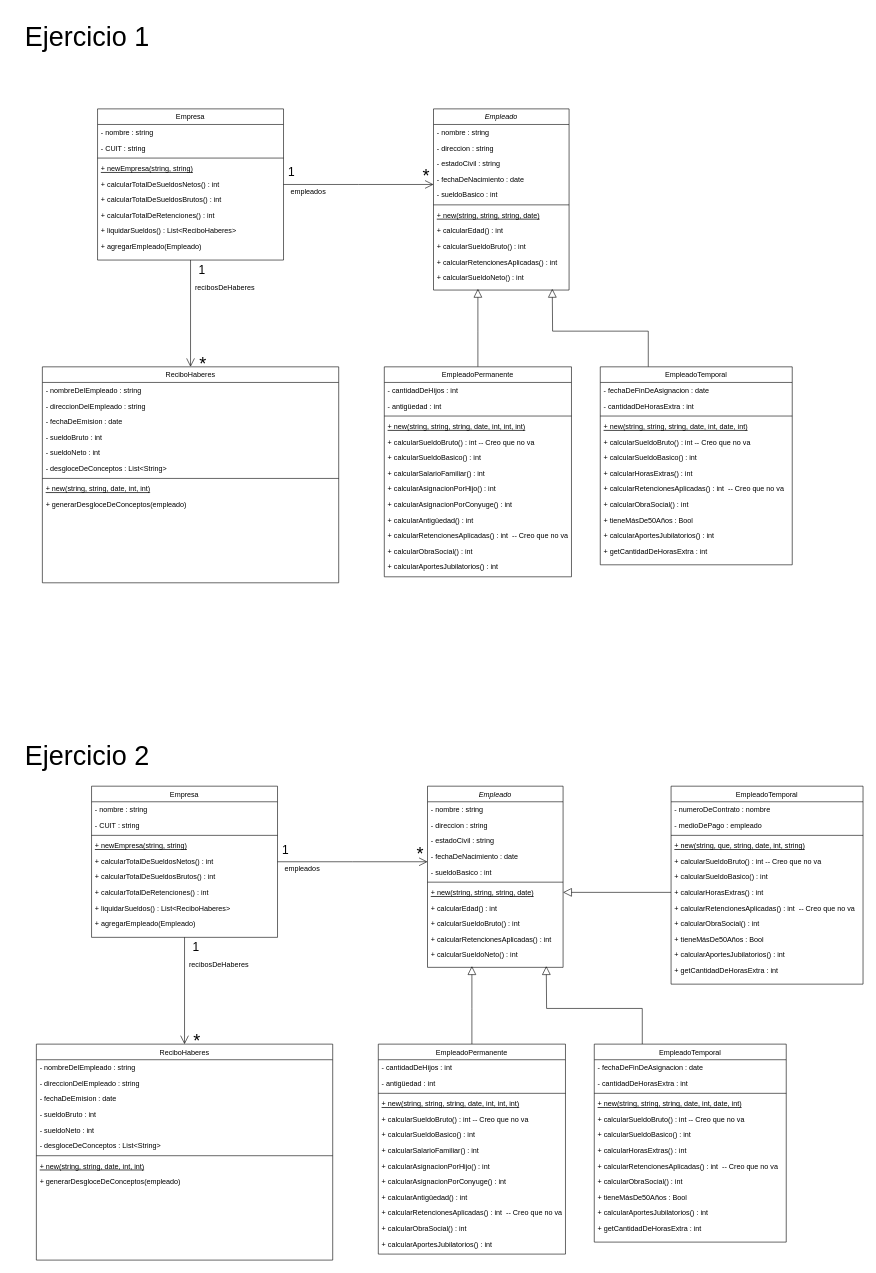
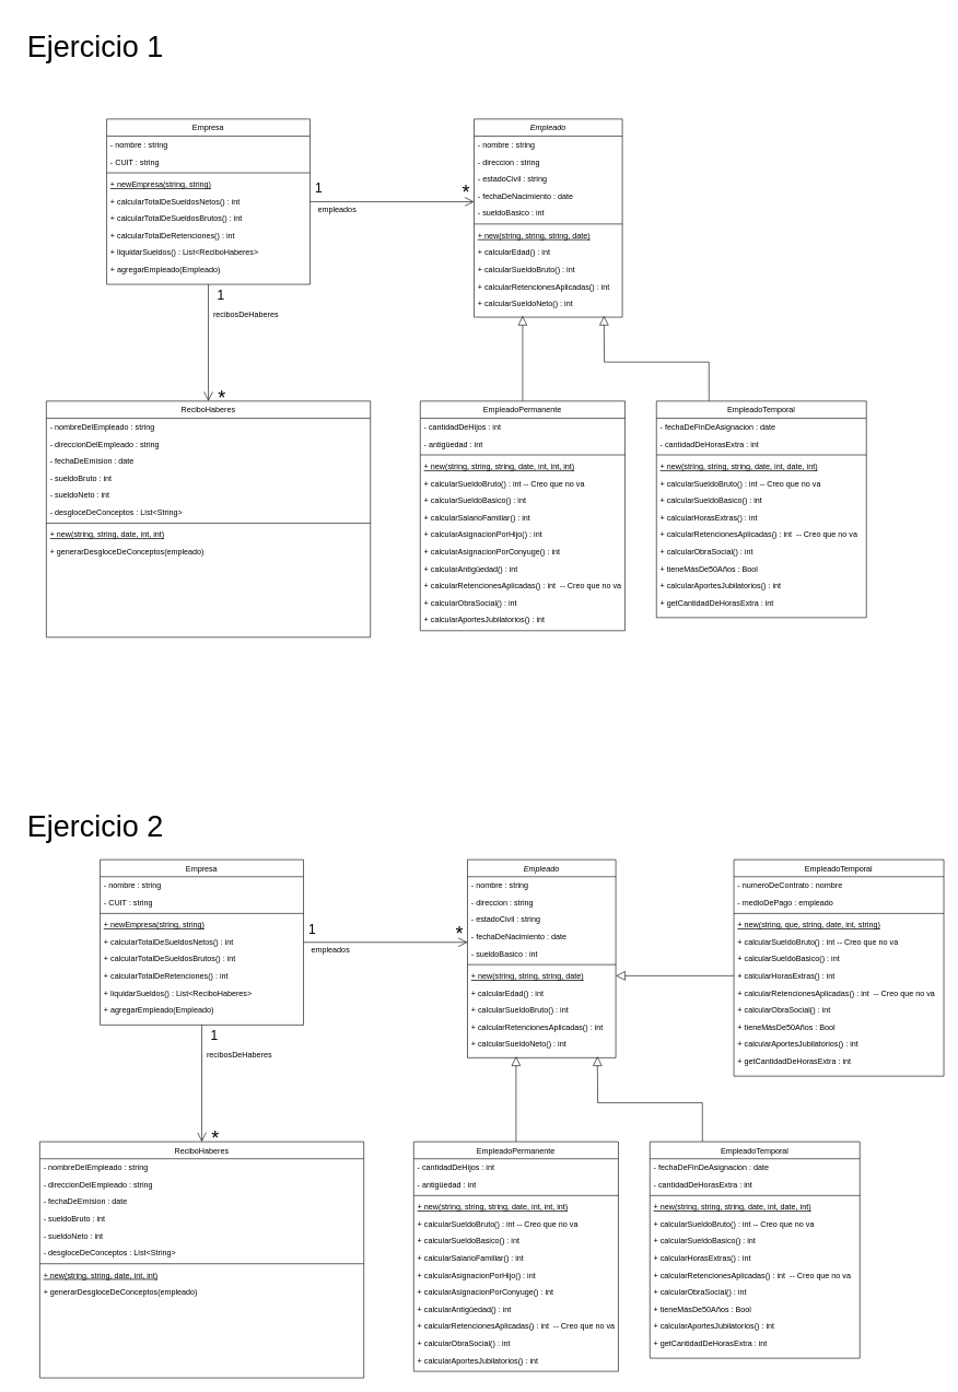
- <mxCell id="42" value="&lt;font style=&quot;font-size: 45px;&quot;&gt;Ejercicio 1&lt;/font&gt;" style="text;html=1;strokeColor=none;fillColor=none;align=center;verticalAlign=middle;whiteSpace=wrap;rounded=0;" parent="1" vertex="1"><mxGeometry x="20" y="10" width="250" height="100" as="geometry" /></mxCell>
+ <mxCell id="42" value="&lt;font style=&quot;font-size: 45px;&quot;&gt;Ejercicio 1&lt;/font&gt;" style="text;html=1;strokeColor=none;fillColor=none;align=center;verticalAlign=middle;whiteSpace=wrap;rounded=0;" parent="1" vertex="1"><mxGeometry x="20" y="20" width="250" height="100" as="geometry" /></mxCell>
